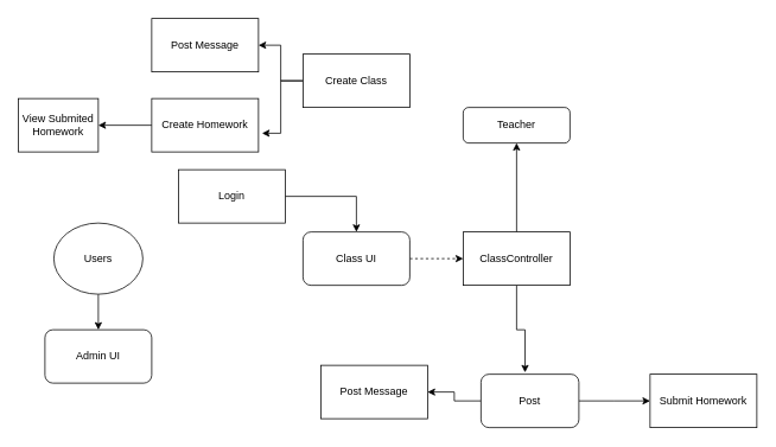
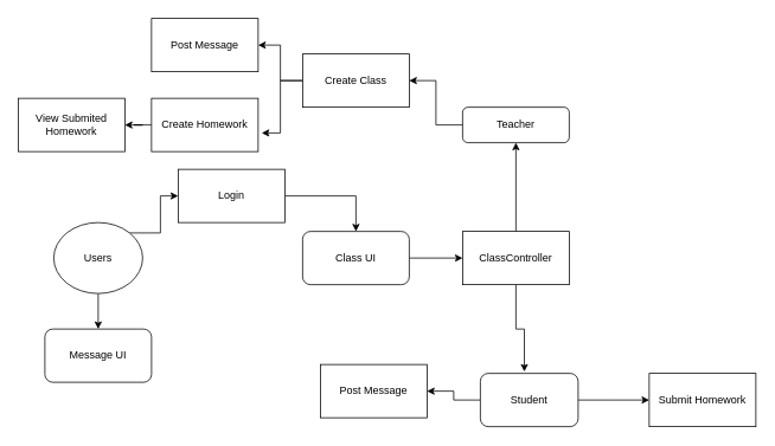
- <mxCell id="21" value="View Submited Homework" style="rounded=0;whiteSpace=wrap;html=1;" vertex="1" parent="1"><mxGeometry x="20" y="110" width="90" height="60" as="geometry" /></mxCell>
+ <mxCell id="21" value="View Submited Homework" style="rounded=0;whiteSpace=wrap;html=1;" vertex="1" parent="1"><mxGeometry x="20" y="110" width="120" height="60" as="geometry" /></mxCell>
+ <mxCell id="10" style="edgeStyle=orthogonalEdgeStyle;rounded=0;orthogonalLoop=1;jettySize=auto;html=1;" edge="1" parent="1" source="11" target="17"><mxGeometry relative="1" as="geometry"><mxPoint x="400" y="90" as="targetPoint" /></mxGeometry></mxCell>
+ <mxCell id="3" style="edgeStyle=orthogonalEdgeStyle;rounded=0;orthogonalLoop=1;jettySize=auto;html=1;exitX=1;exitY=0;exitDx=0;exitDy=0;" edge="1" parent="1" source="4" target="26"><mxGeometry relative="1" as="geometry"><mxPoint x="210" y="250" as="targetPoint" /></mxGeometry></mxCell>
- <mxCell id="8" style="edgeStyle=orthogonalEdgeStyle;rounded=0;orthogonalLoop=1;jettySize=auto;html=1;entryX=0;entryY=0.5;entryDx=0;entryDy=0;dashed=1;" edge="1" parent="1" source="9" target="7"><mxGeometry relative="1" as="geometry" /></mxCell>
+ <mxCell id="8" style="edgeStyle=orthogonalEdgeStyle;rounded=0;orthogonalLoop=1;jettySize=auto;html=1;entryX=0;entryY=0.5;entryDx=0;entryDy=0;" edge="1" parent="1" source="9" target="7"><mxGeometry relative="1" as="geometry" /></mxCell>
- <mxCell id="24" value="Admin UI" style="rounded=1;whiteSpace=wrap;html=1;" vertex="1" parent="1"><mxGeometry x="50" y="370" width="120" height="60" as="geometry" /></mxCell>
+ <mxCell id="24" value="Message UI" style="rounded=1;whiteSpace=wrap;html=1;" vertex="1" parent="1"><mxGeometry x="50" y="370" width="120" height="60" as="geometry" /></mxCell>
- <mxCell id="14" value="Post" style="rounded=1;whiteSpace=wrap;html=1;" vertex="1" parent="1"><mxGeometry x="540" y="420" width="110" height="60" as="geometry" /></mxCell>
+ <mxCell id="14" value="Student" style="rounded=1;whiteSpace=wrap;html=1;" vertex="1" parent="1"><mxGeometry x="540" y="420" width="110" height="60" as="geometry" /></mxCell>
